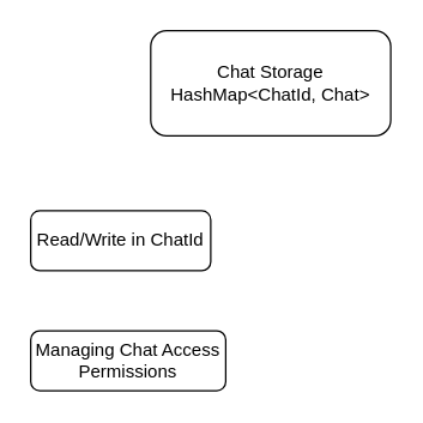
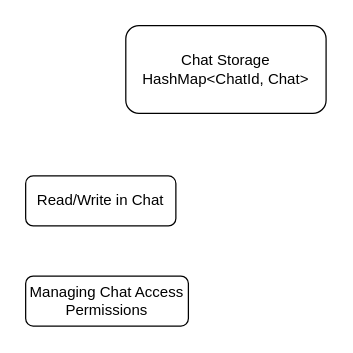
- <mxCell id="4" value="Read/Write in ChatId" style="rounded=1;whiteSpace=wrap;html=1;" vertex="1" parent="1"><mxGeometry x="20" y="140" width="120" height="40" as="geometry" /></mxCell>
+ <mxCell id="4" value="Read/Write in Chat" style="rounded=1;whiteSpace=wrap;html=1;" vertex="1" parent="1"><mxGeometry x="20" y="140" width="120" height="40" as="geometry" /></mxCell>
